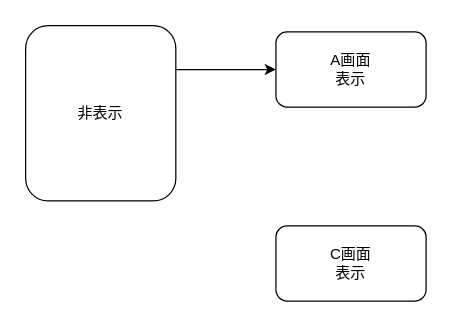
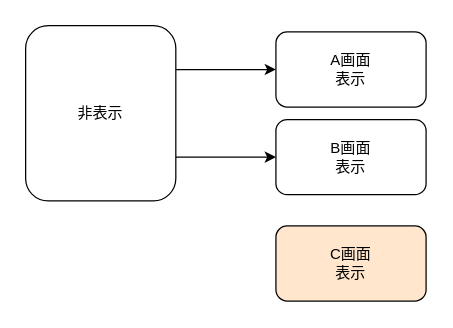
+ <mxCell id="3" style="edgeStyle=orthogonalEdgeStyle;rounded=0;orthogonalLoop=1;jettySize=auto;html=1;exitX=1;exitY=0.75;exitDx=0;exitDy=0;entryX=0;entryY=0.5;entryDx=0;entryDy=0;" parent="1" source="4" target="6" edge="1"><mxGeometry relative="1" as="geometry" /></mxCell>
+ <mxCell id="6" value="&lt;div&gt;B画面&lt;/div&gt;表示" style="rounded=1;whiteSpace=wrap;html=1;" parent="1" vertex="1"><mxGeometry x="220" y="95" width="120" height="60" as="geometry" /></mxCell>
- <mxCell id="7" value="&lt;div&gt;C画面&lt;/div&gt;表示" style="rounded=1;whiteSpace=wrap;html=1;" vertex="1" parent="1"><mxGeometry x="220" y="180" width="120" height="60" as="geometry" /></mxCell>
+ <mxCell id="7" value="&lt;div&gt;C画面&lt;/div&gt;表示" style="rounded=1;whiteSpace=wrap;html=1;fillColor=#ffe6cc;" vertex="1" parent="1"><mxGeometry x="220" y="180" width="120" height="60" as="geometry" /></mxCell>
